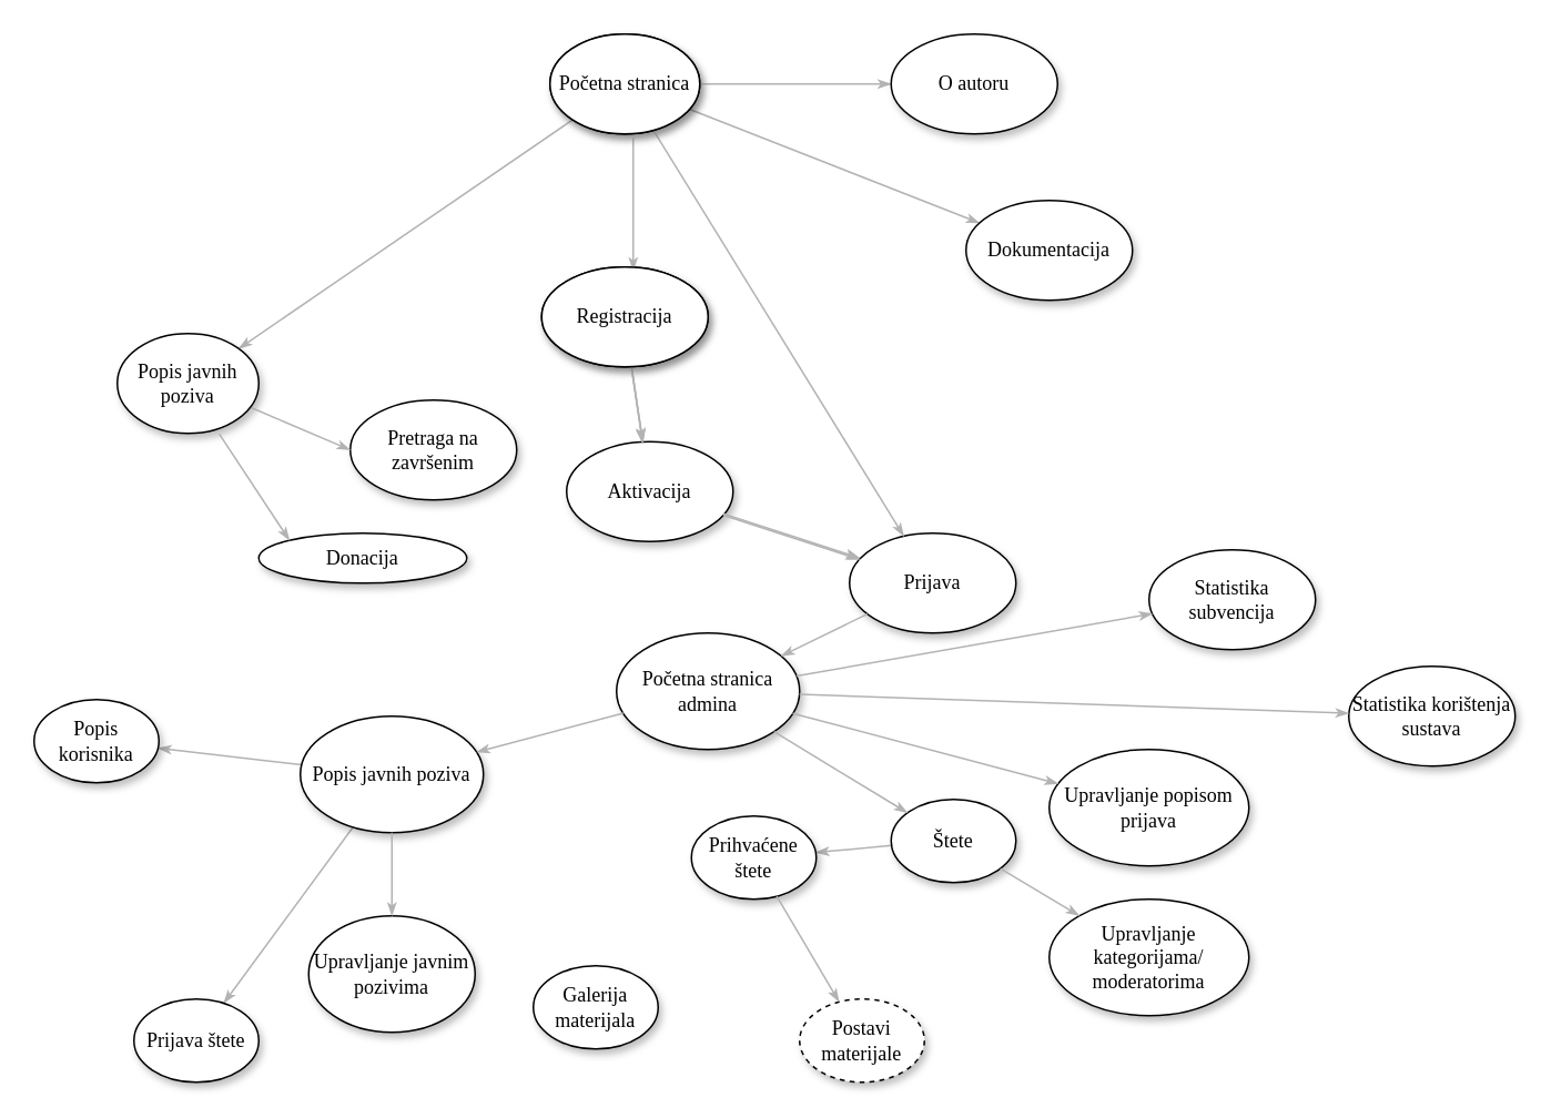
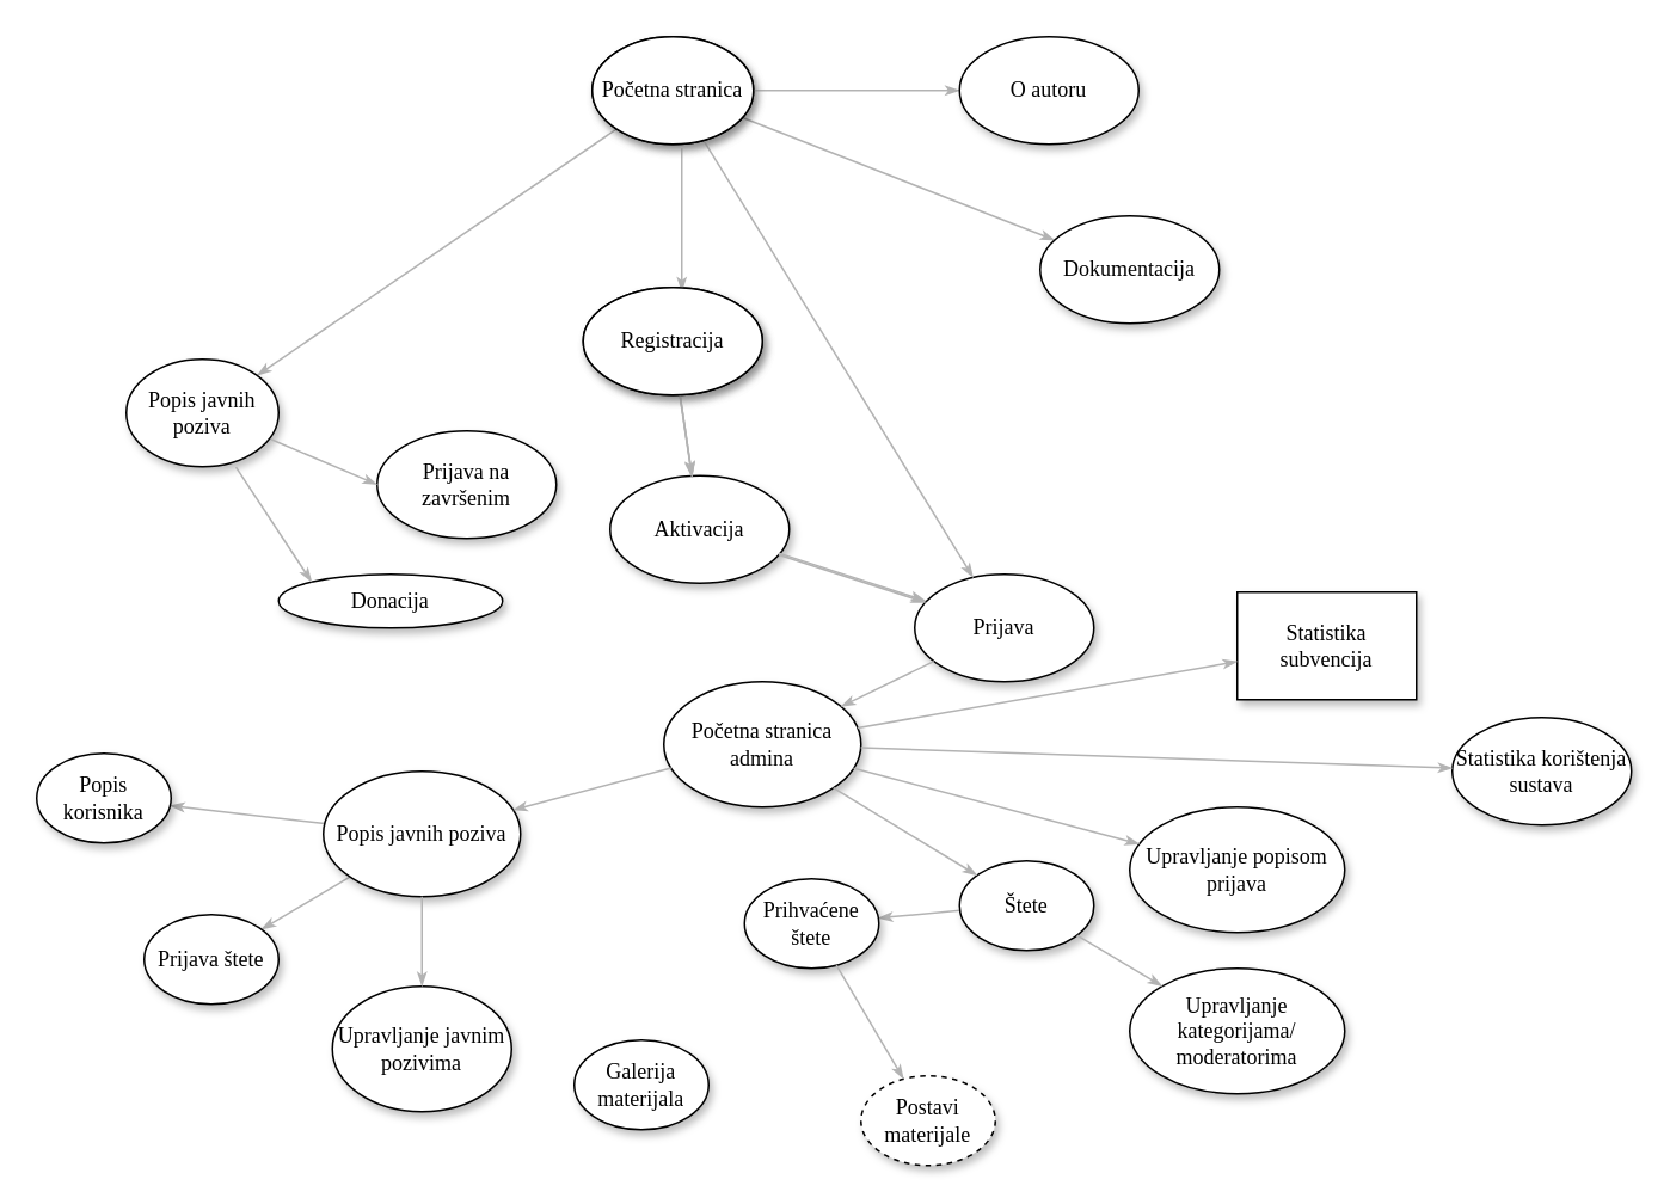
- <mxCell id="14" value="&lt;span&gt;Pretraga na završenim&lt;/span&gt;" style="ellipse;whiteSpace=wrap;html=1;rounded=0;shadow=1;comic=0;labelBackgroundColor=none;strokeWidth=1;fontFamily=Verdana;fontSize=12;align=center;" vertex="1" parent="1"><mxGeometry x="210" y="240" width="100" height="60" as="geometry" /></mxCell>
+ <mxCell id="14" value="&lt;span&gt;Prijava na završenim&lt;/span&gt;" style="ellipse;whiteSpace=wrap;html=1;rounded=0;shadow=1;comic=0;labelBackgroundColor=none;strokeWidth=1;fontFamily=Verdana;fontSize=12;align=center;" vertex="1" parent="1"><mxGeometry x="210" y="240" width="100" height="60" as="geometry" /></mxCell>
- <mxCell id="44" value="Statistika subvencija" style="ellipse;whiteSpace=wrap;html=1;rounded=0;shadow=1;comic=0;labelBackgroundColor=none;strokeWidth=1;fontFamily=Verdana;fontSize=12;align=center;" vertex="1" parent="1"><mxGeometry x="690" y="330" width="100" height="60" as="geometry" /></mxCell>
+ <mxCell id="44" value="Statistika subvencija" style="whiteSpace=wrap;html=1;shadow=1;comic=0;labelBackgroundColor=none;strokeWidth=1;fontFamily=Verdana;fontSize=12;align=center;rounded=0;" vertex="1" parent="1"><mxGeometry x="690" y="330" width="100" height="60" as="geometry" /></mxCell>
- <mxCell id="11" value="&lt;span&gt;Prijava štete&lt;/span&gt;" style="ellipse;whiteSpace=wrap;html=1;rounded=0;shadow=1;comic=0;labelBackgroundColor=none;strokeWidth=1;fontFamily=Verdana;fontSize=12;align=center;" vertex="1" parent="1"><mxGeometry x="80" y="600" width="75" height="50" as="geometry" /></mxCell>
+ <mxCell id="11" value="&lt;span&gt;Prijava štete&lt;/span&gt;" style="ellipse;whiteSpace=wrap;html=1;rounded=0;shadow=1;comic=0;labelBackgroundColor=none;strokeWidth=1;fontFamily=Verdana;fontSize=12;align=center;" vertex="1" parent="1"><mxGeometry x="80" y="510" width="75" height="50" as="geometry" /></mxCell>
